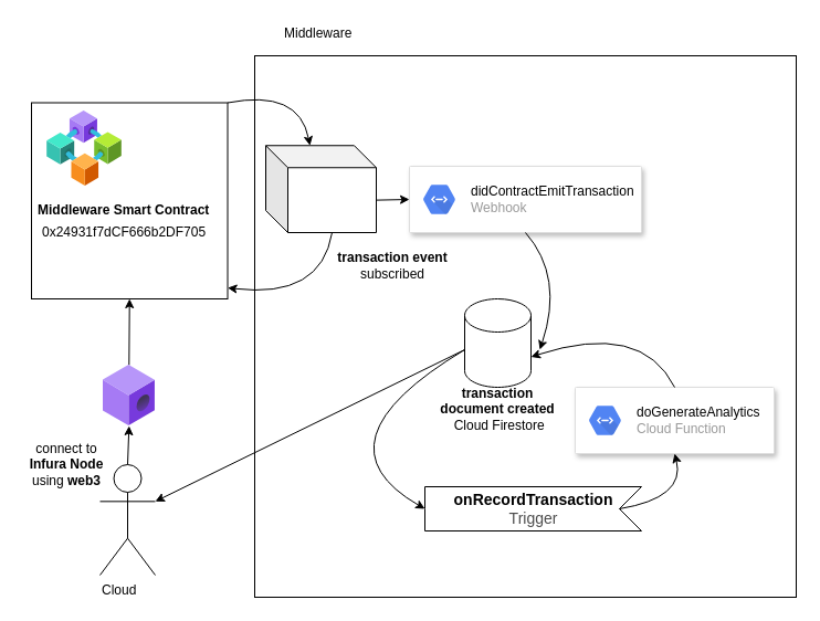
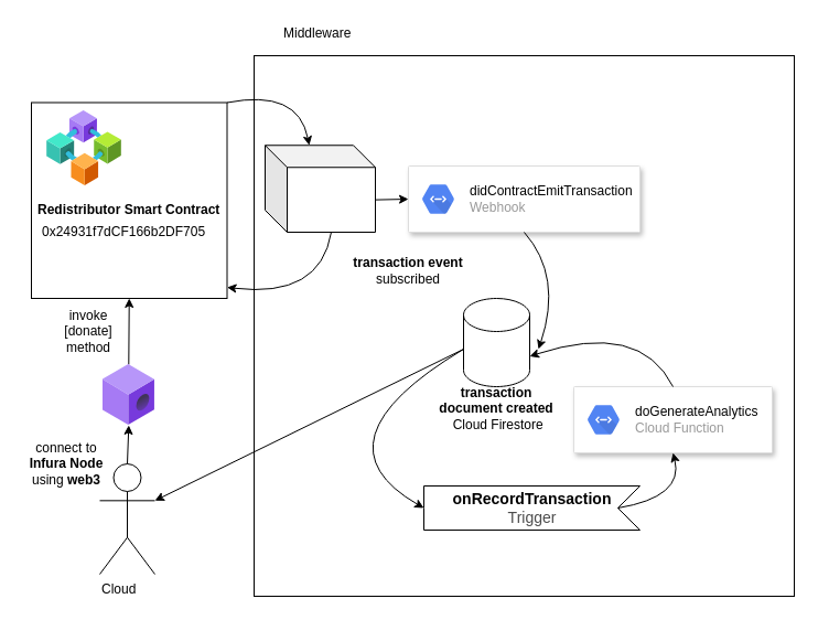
- <mxCell id="5" value="Middleware Smart Contract" style="text;html=1;strokeColor=none;fillColor=none;align=left;verticalAlign=middle;whiteSpace=wrap;rounded=0;fontStyle=1" vertex="1" parent="1"><mxGeometry x="31.75" y="180" width="228.25" height="20" as="geometry" /></mxCell>
+ <mxCell id="5" value="Redistributor Smart Contract" style="text;html=1;strokeColor=none;fillColor=none;align=left;verticalAlign=middle;whiteSpace=wrap;rounded=0;fontStyle=1" vertex="1" parent="1"><mxGeometry x="31.75" y="180" width="228.25" height="20" as="geometry" /></mxCell>
- <mxCell id="6" value="0x24931f7dCF666b2DF705" style="text;html=1;strokeColor=none;fillColor=none;align=left;verticalAlign=middle;whiteSpace=wrap;rounded=0;" vertex="1" parent="1"><mxGeometry x="35.5" y="200" width="144.5" height="20" as="geometry" /></mxCell>
+ <mxCell id="6" value="0x24931f7dCF166b2DF705" style="text;html=1;strokeColor=none;fillColor=none;align=left;verticalAlign=middle;whiteSpace=wrap;rounded=0;" vertex="1" parent="1"><mxGeometry x="35.5" y="200" width="144.5" height="20" as="geometry" /></mxCell>
- <mxCell id="16" value="&lt;b&gt;transaction event&lt;/b&gt; subscribed" style="text;html=1;strokeColor=none;fillColor=none;align=center;verticalAlign=middle;whiteSpace=wrap;rounded=0;" vertex="1" parent="1"><mxGeometry x="295" y="230" width="120" height="20" as="geometry" /></mxCell>
+ <mxCell id="16" value="&lt;b&gt;transaction event&lt;/b&gt; subscribed" style="text;html=1;strokeColor=none;fillColor=none;align=center;verticalAlign=middle;whiteSpace=wrap;rounded=0;" vertex="1" parent="1"><mxGeometry x="310" y="235" width="120" height="20" as="geometry" /></mxCell>
+ <mxCell id="7" value="invoke [donate]&lt;br&gt;method" style="text;html=1;strokeColor=none;fillColor=none;align=center;verticalAlign=middle;whiteSpace=wrap;rounded=0;" vertex="1" parent="1"><mxGeometry x="50" y="290" width="60" height="20" as="geometry" /></mxCell>
